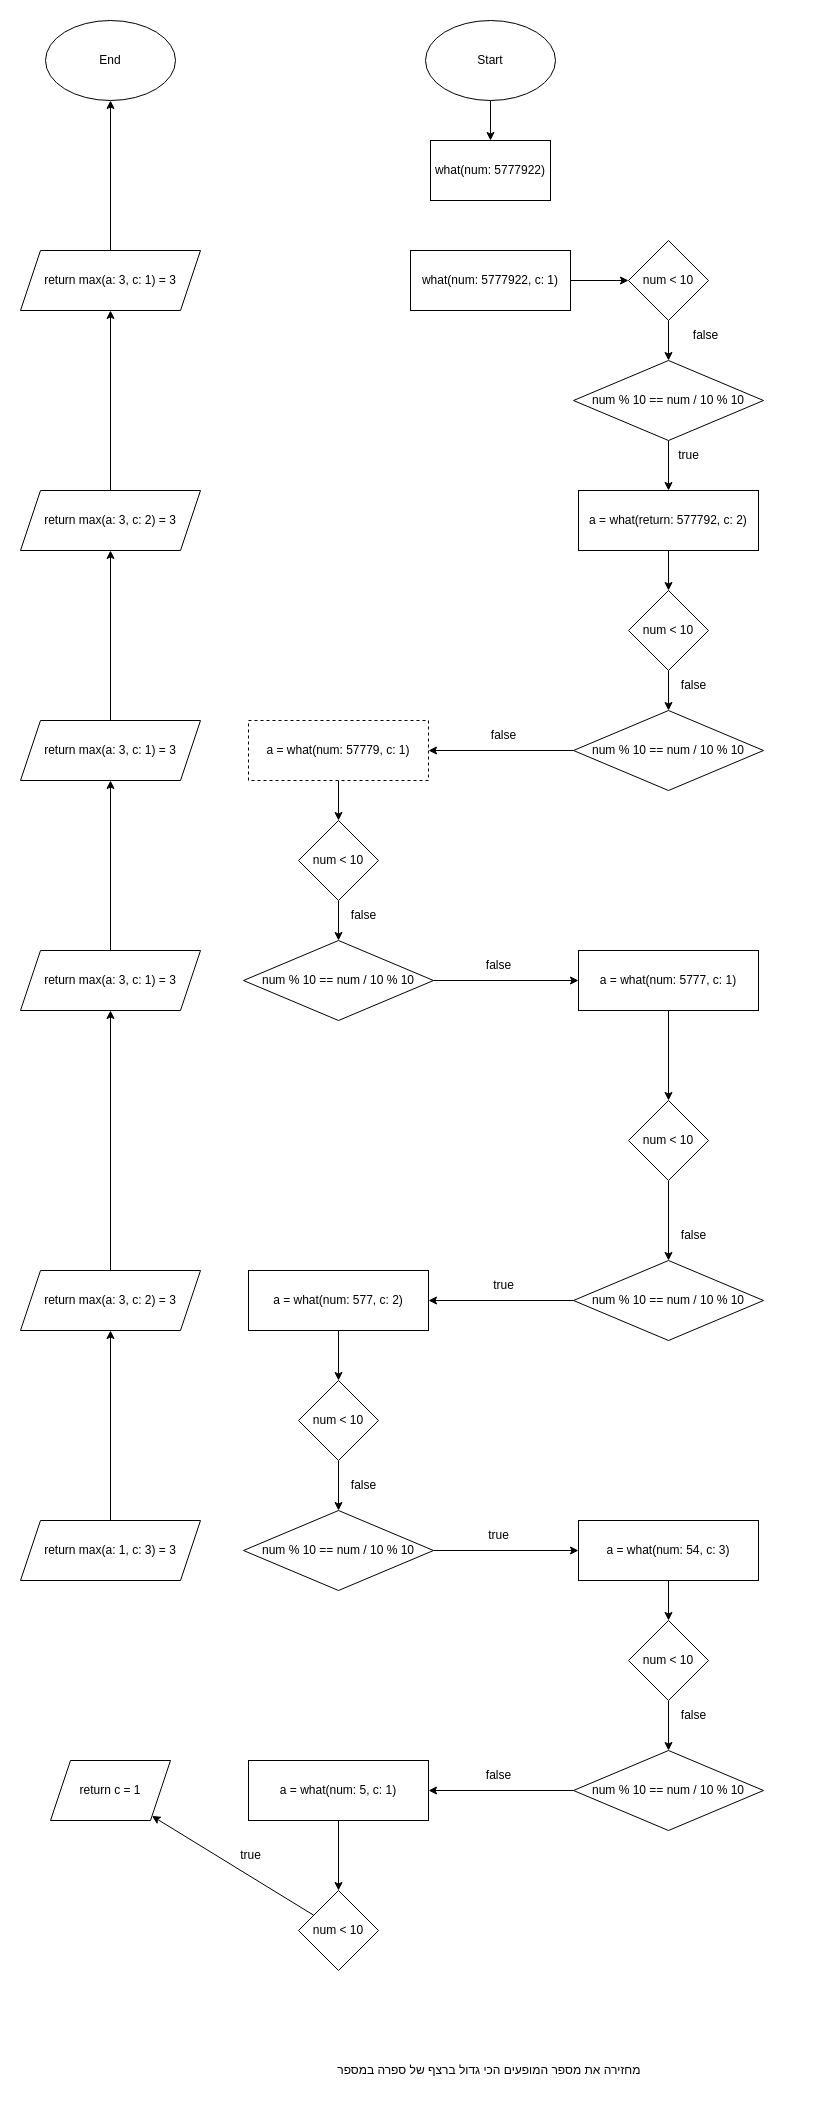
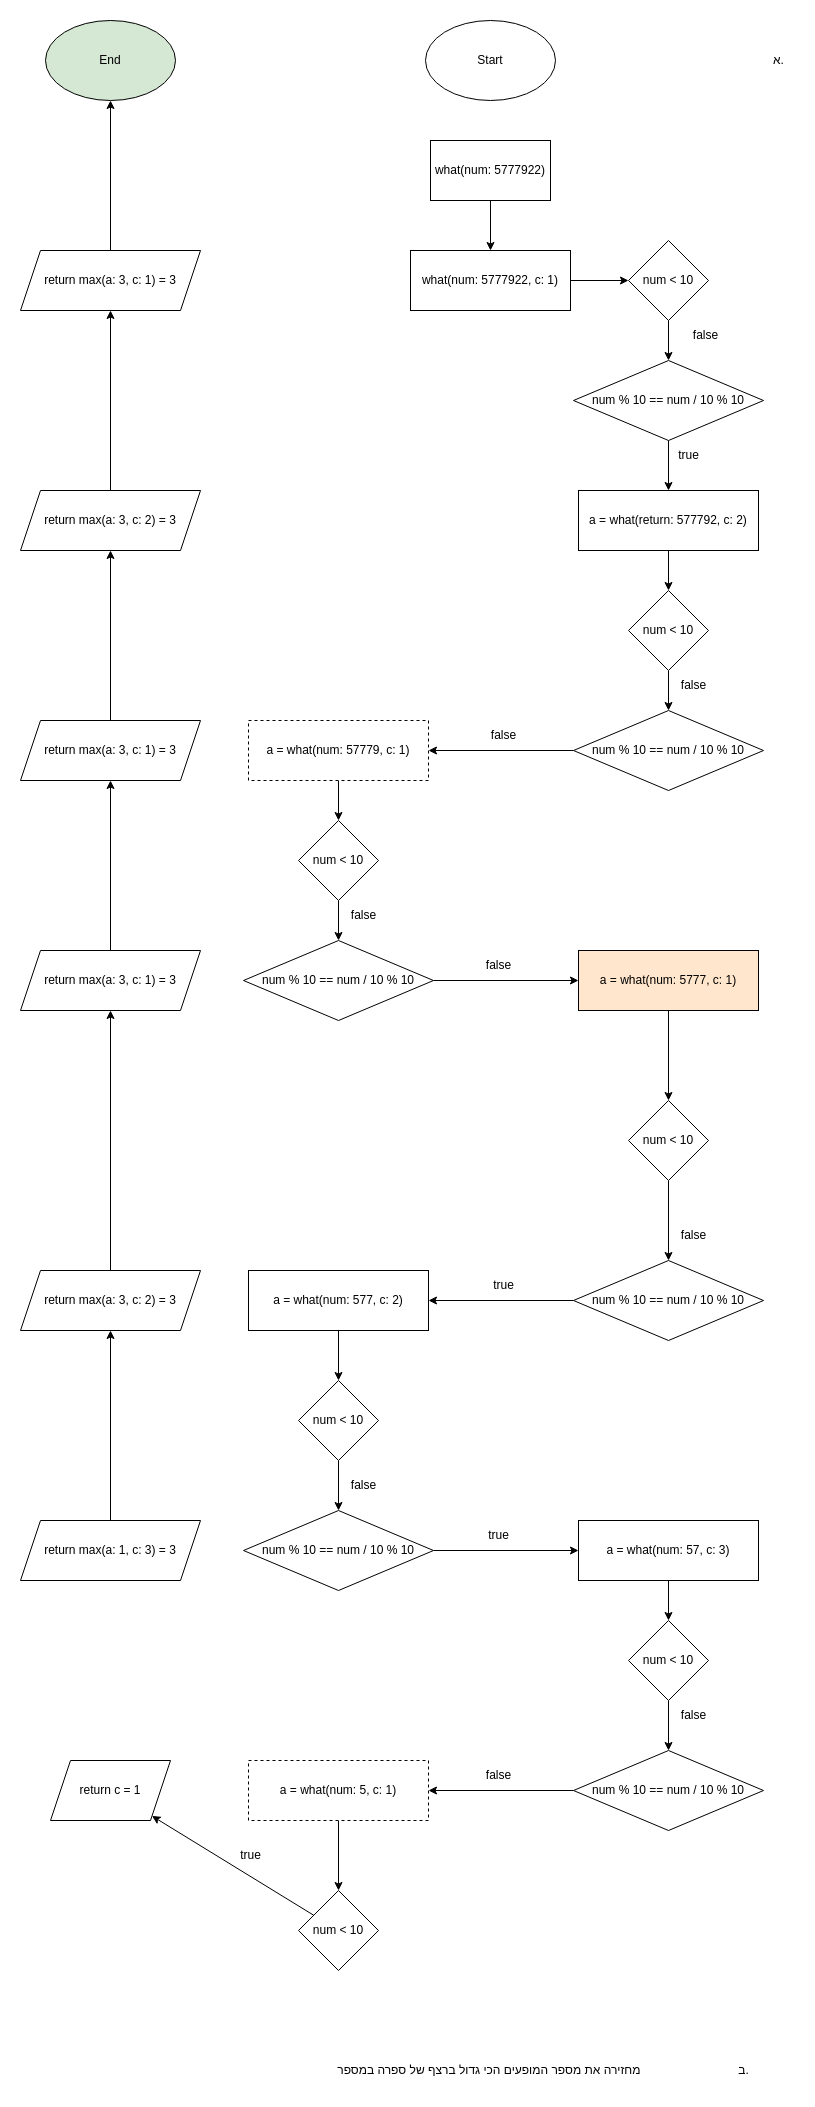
- <mxCell id="71" value="End" style="ellipse;whiteSpace=wrap;html=1;" vertex="1" parent="1"><mxGeometry x="45" y="20" width="130" height="80" as="geometry" /></mxCell>
+ <mxCell id="71" value="End" style="ellipse;whiteSpace=wrap;html=1;fillColor=#d5e8d4;" vertex="1" parent="1"><mxGeometry x="45" y="20" width="130" height="80" as="geometry" /></mxCell>
+ <mxCell id="73" value="א." style="text;html=1;align=center;verticalAlign=middle;resizable=0;points=[];autosize=1;strokeColor=none;fillColor=none;" vertex="1" parent="1"><mxGeometry x="763" y="45" width="30" height="30" as="geometry" /></mxCell>
- <mxCell id="2" style="edgeStyle=none;html=1;" edge="1" parent="1" source="3" target="5"><mxGeometry relative="1" as="geometry" /></mxCell>
+ <mxCell id="4" value="" style="edgeStyle=none;html=1;" edge="1" parent="1" source="5" target="7"><mxGeometry relative="1" as="geometry"><mxPoint x="293" y="300" as="targetPoint" /></mxGeometry></mxCell>
- <mxCell id="30" value="a = what(num: 5777, c: 1)" style="whiteSpace=wrap;html=1;" vertex="1" parent="1"><mxGeometry x="578" y="950" width="180" height="60" as="geometry" /></mxCell>
+ <mxCell id="30" value="a = what(num: 5777, c: 1)" style="whiteSpace=wrap;html=1;fillColor=#ffe6cc;" vertex="1" parent="1"><mxGeometry x="578" y="950" width="180" height="60" as="geometry" /></mxCell>
- <mxCell id="44" value="a = what(num: 54, c: 3)" style="whiteSpace=wrap;html=1;" vertex="1" parent="1"><mxGeometry x="578" y="1520" width="180" height="60" as="geometry" /></mxCell>
+ <mxCell id="44" value="a = what(num: 57, c: 3)" style="whiteSpace=wrap;html=1;" vertex="1" parent="1"><mxGeometry x="578" y="1520" width="180" height="60" as="geometry" /></mxCell>
- <mxCell id="54" value="a = what(num: 5, c: 1)" style="whiteSpace=wrap;html=1;" vertex="1" parent="1"><mxGeometry x="248" y="1760" width="180" height="60" as="geometry" /></mxCell>
+ <mxCell id="54" value="a = what(num: 5, c: 1)" style="whiteSpace=wrap;html=1;dashed=1;" vertex="1" parent="1"><mxGeometry x="248" y="1760" width="180" height="60" as="geometry" /></mxCell>
+ <mxCell id="74" value="ב." style="text;html=1;align=center;verticalAlign=middle;resizable=0;points=[];autosize=1;strokeColor=none;fillColor=none;" vertex="1" parent="1"><mxGeometry x="728" y="2055" width="30" height="30" as="geometry" /></mxCell>
